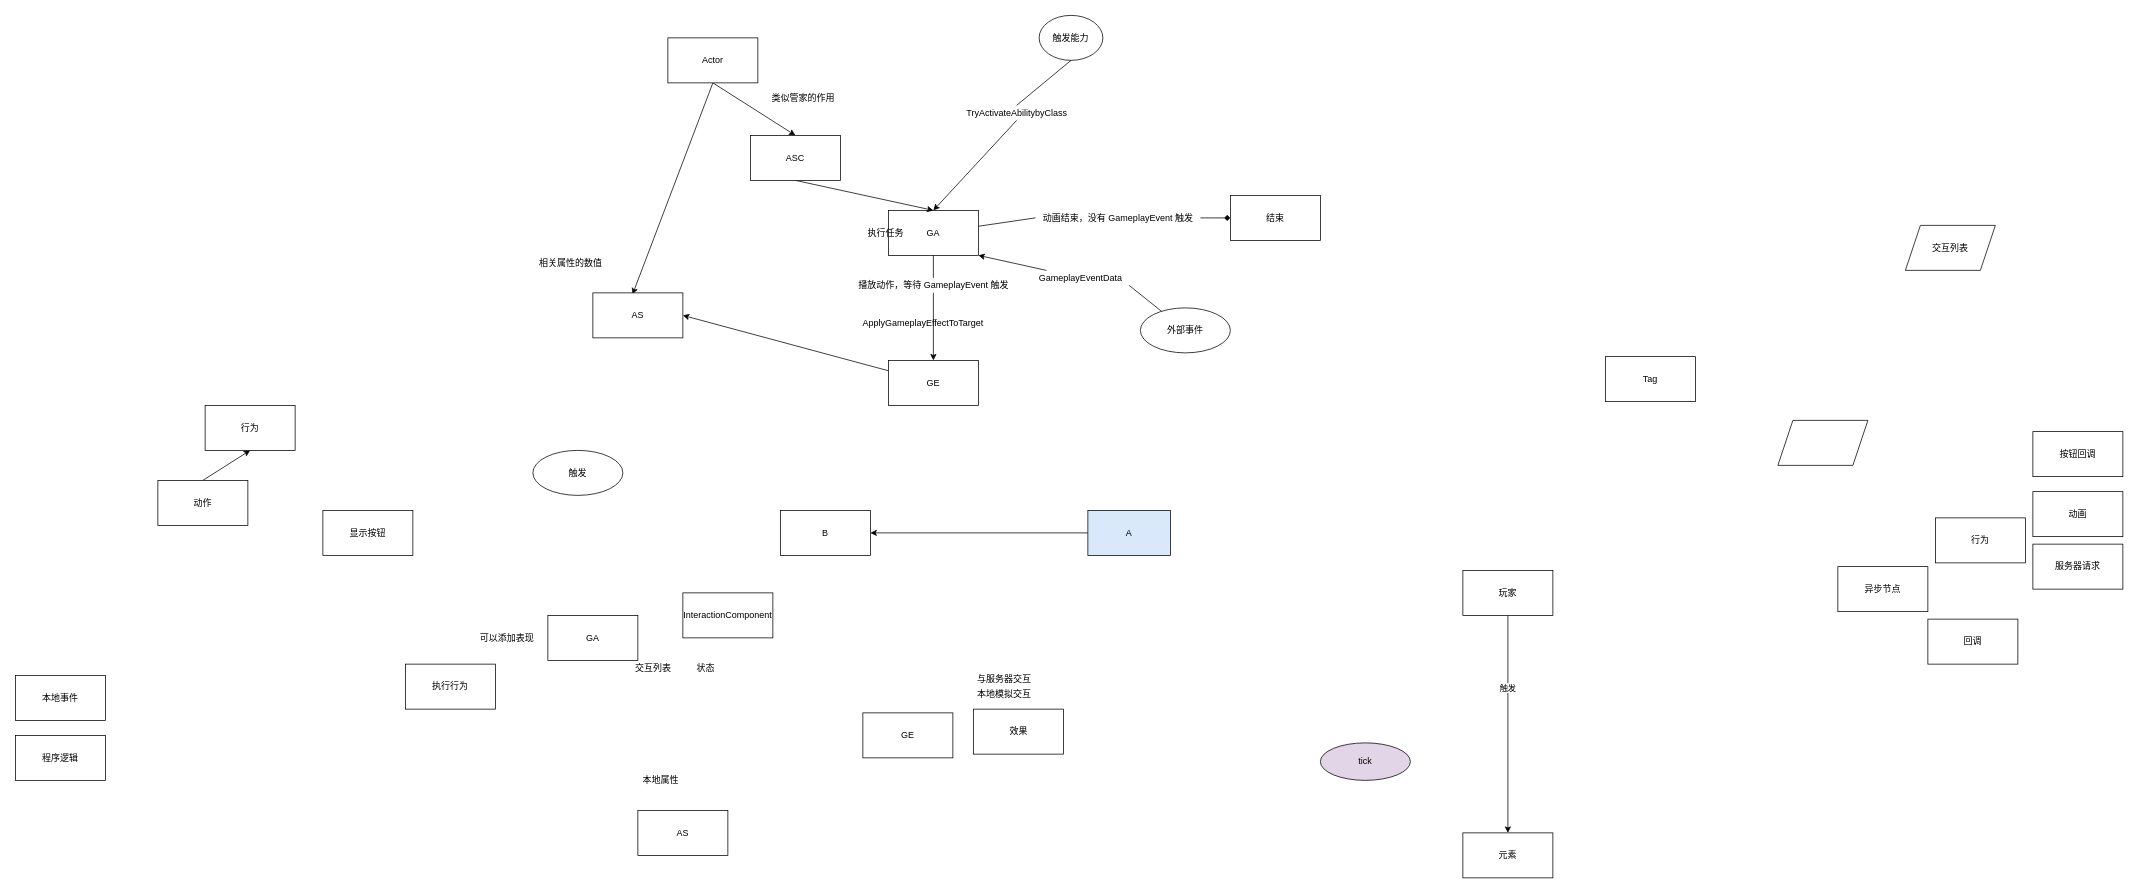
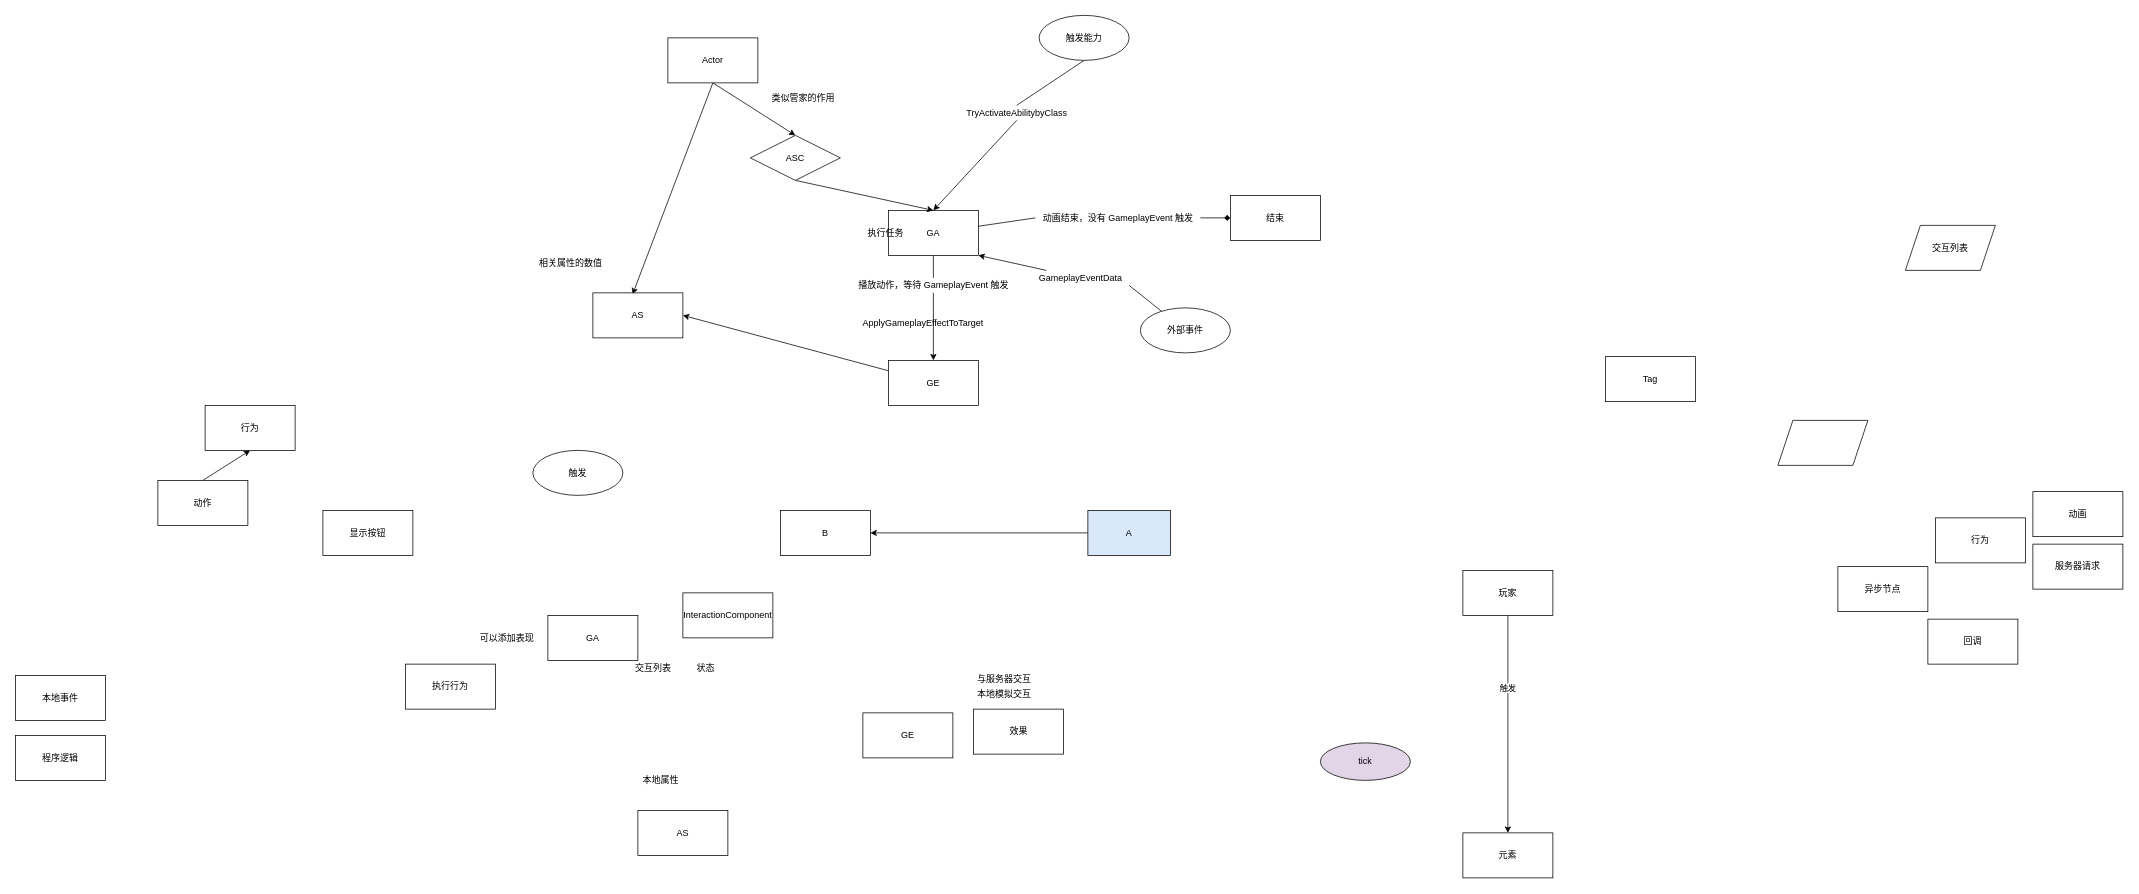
- <mxCell id="17" value="触发能力" style="ellipse;whiteSpace=wrap;html=1;" parent="1" vertex="1"><mxGeometry x="1385" y="20" width="85" height="60" as="geometry" /></mxCell>
+ <mxCell id="17" value="触发能力" style="ellipse;whiteSpace=wrap;html=1;" parent="1" vertex="1"><mxGeometry x="1385" y="20" width="120" height="60" as="geometry" /></mxCell>
- <mxCell id="12" value="ASC" style="whiteSpace=wrap;html=1;" parent="1" vertex="1"><mxGeometry x="1000" y="180" width="120" height="60" as="geometry" /></mxCell>
+ <mxCell id="12" value="ASC" style="rhombus;whiteSpace=wrap;html=1;" parent="1" vertex="1"><mxGeometry x="1000" y="180" width="120" height="60" as="geometry" /></mxCell>
- <mxCell id="58" value="按钮回调" style="whiteSpace=wrap;html=1;" parent="1" vertex="1"><mxGeometry x="2710" y="575" width="120" height="60" as="geometry" /></mxCell>
